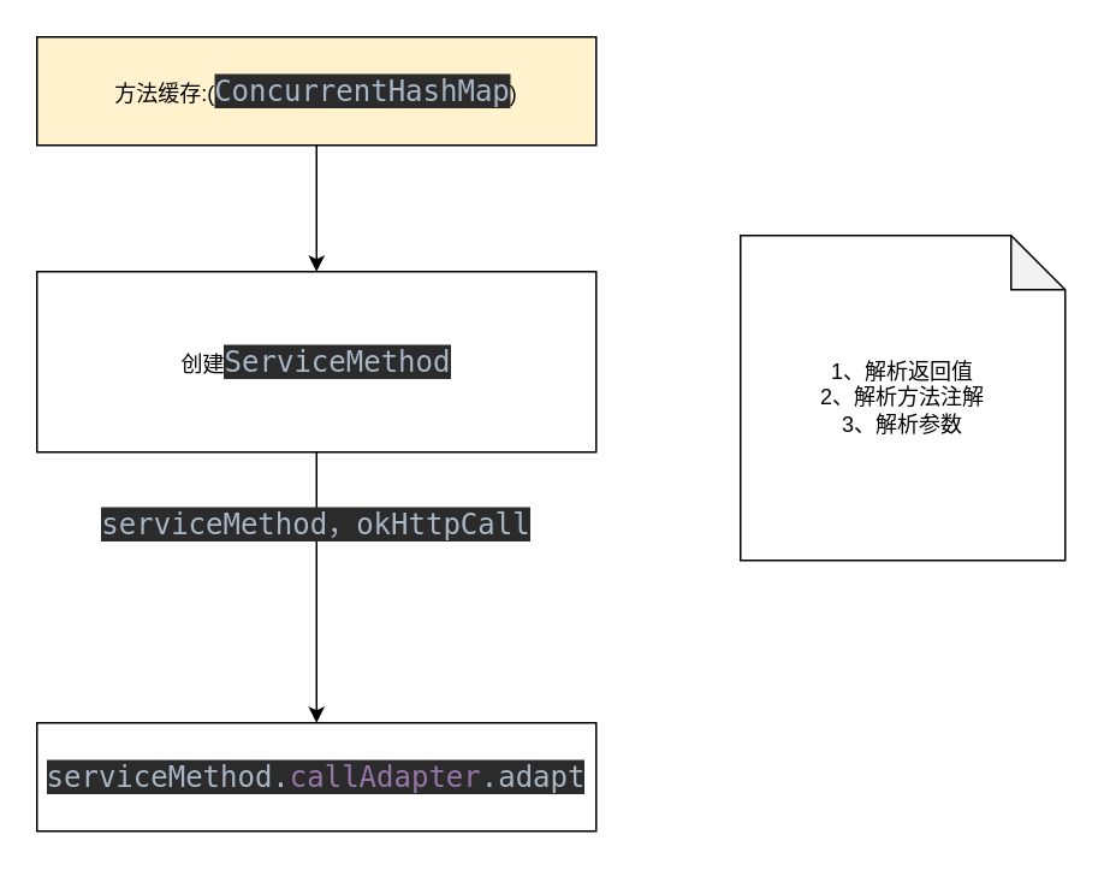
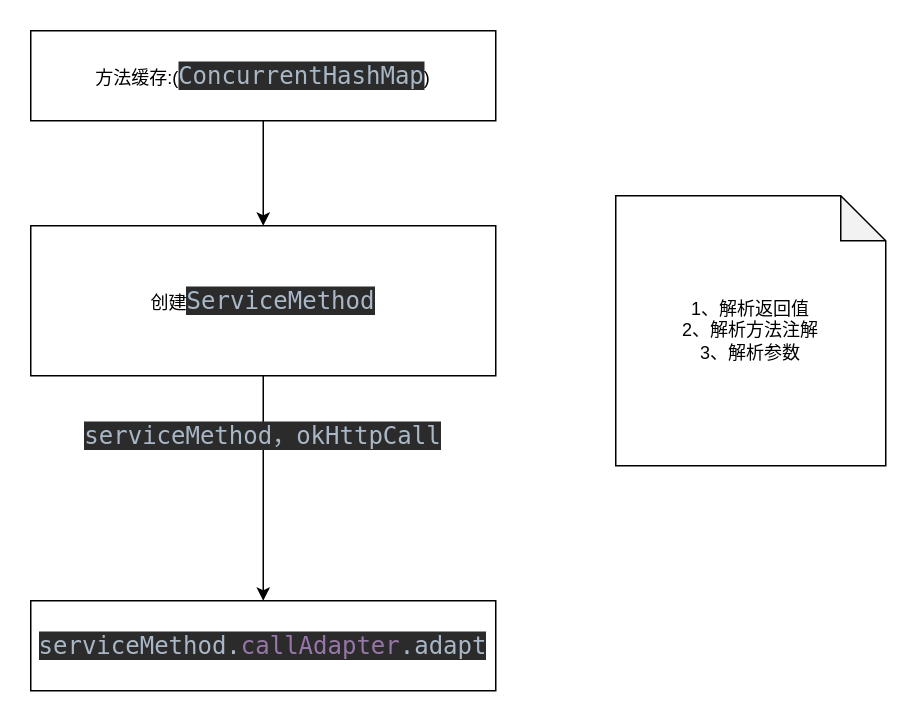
- <mxCell id="3" value="方法缓存:(&lt;span style=&quot;background-color: rgb(43 , 43 , 43) ; color: rgb(169 , 183 , 198) ; font-family: &amp;#34;consolas&amp;#34; , monospace ; font-size: 12pt&quot;&gt;ConcurrentHashMap&lt;/span&gt;&lt;span&gt;)&lt;/span&gt;" style="rounded=0;whiteSpace=wrap;html=1;fillColor=#fff2cc;" vertex="1" parent="1"><mxGeometry x="20" y="20" width="310" height="60" as="geometry" /></mxCell>
+ <mxCell id="3" value="方法缓存:(&lt;span style=&quot;background-color: rgb(43 , 43 , 43) ; color: rgb(169 , 183 , 198) ; font-family: &amp;#34;consolas&amp;#34; , monospace ; font-size: 12pt&quot;&gt;ConcurrentHashMap&lt;/span&gt;&lt;span&gt;)&lt;/span&gt;" style="rounded=0;whiteSpace=wrap;html=1;" vertex="1" parent="1"><mxGeometry x="20" y="20" width="310" height="60" as="geometry" /></mxCell>
